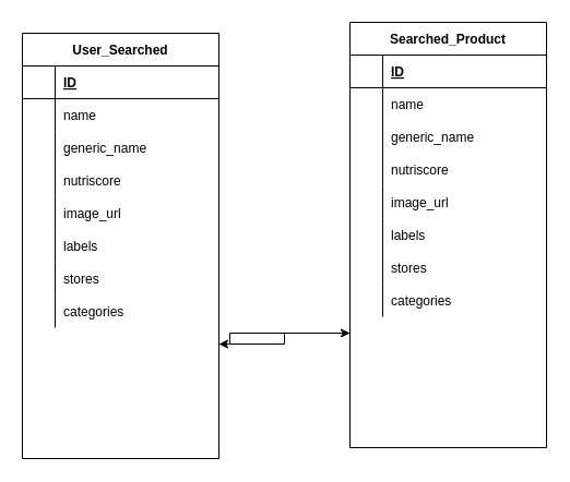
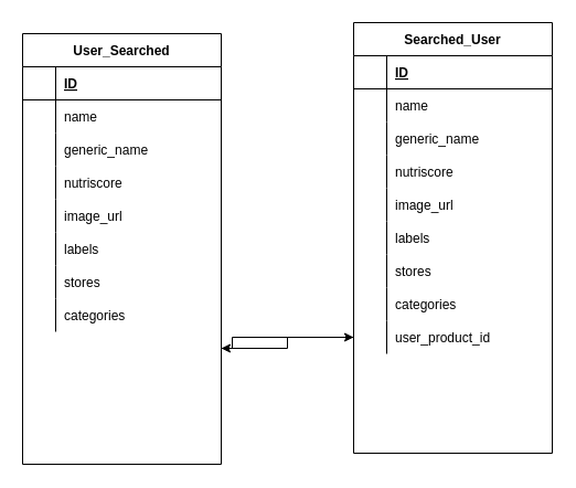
- <mxCell id="29" value="Searched_Product" style="shape=table;startSize=30;container=1;collapsible=1;childLayout=tableLayout;fixedRows=1;rowLines=0;fontStyle=1;align=center;resizeLast=1;" vertex="1" parent="1"><mxGeometry x="320" y="20" width="180" height="390" as="geometry"><mxRectangle x="70" y="200" width="110" height="30" as="alternateBounds" /></mxGeometry></mxCell>
+ <mxCell id="29" value="Searched_User" style="shape=table;startSize=30;container=1;collapsible=1;childLayout=tableLayout;fixedRows=1;rowLines=0;fontStyle=1;align=center;resizeLast=1;" vertex="1" parent="1"><mxGeometry x="320" y="20" width="180" height="390" as="geometry"><mxRectangle x="70" y="200" width="110" height="30" as="alternateBounds" /></mxGeometry></mxCell>
+ <mxCell id="56" value="user_product_id" style="shape=partialRectangle;connectable=0;fillColor=none;top=0;left=0;bottom=0;right=0;align=left;spacingLeft=6;overflow=hidden;" vertex="1" parent="54"><mxGeometry x="30" width="150" height="30" as="geometry" /></mxCell>
